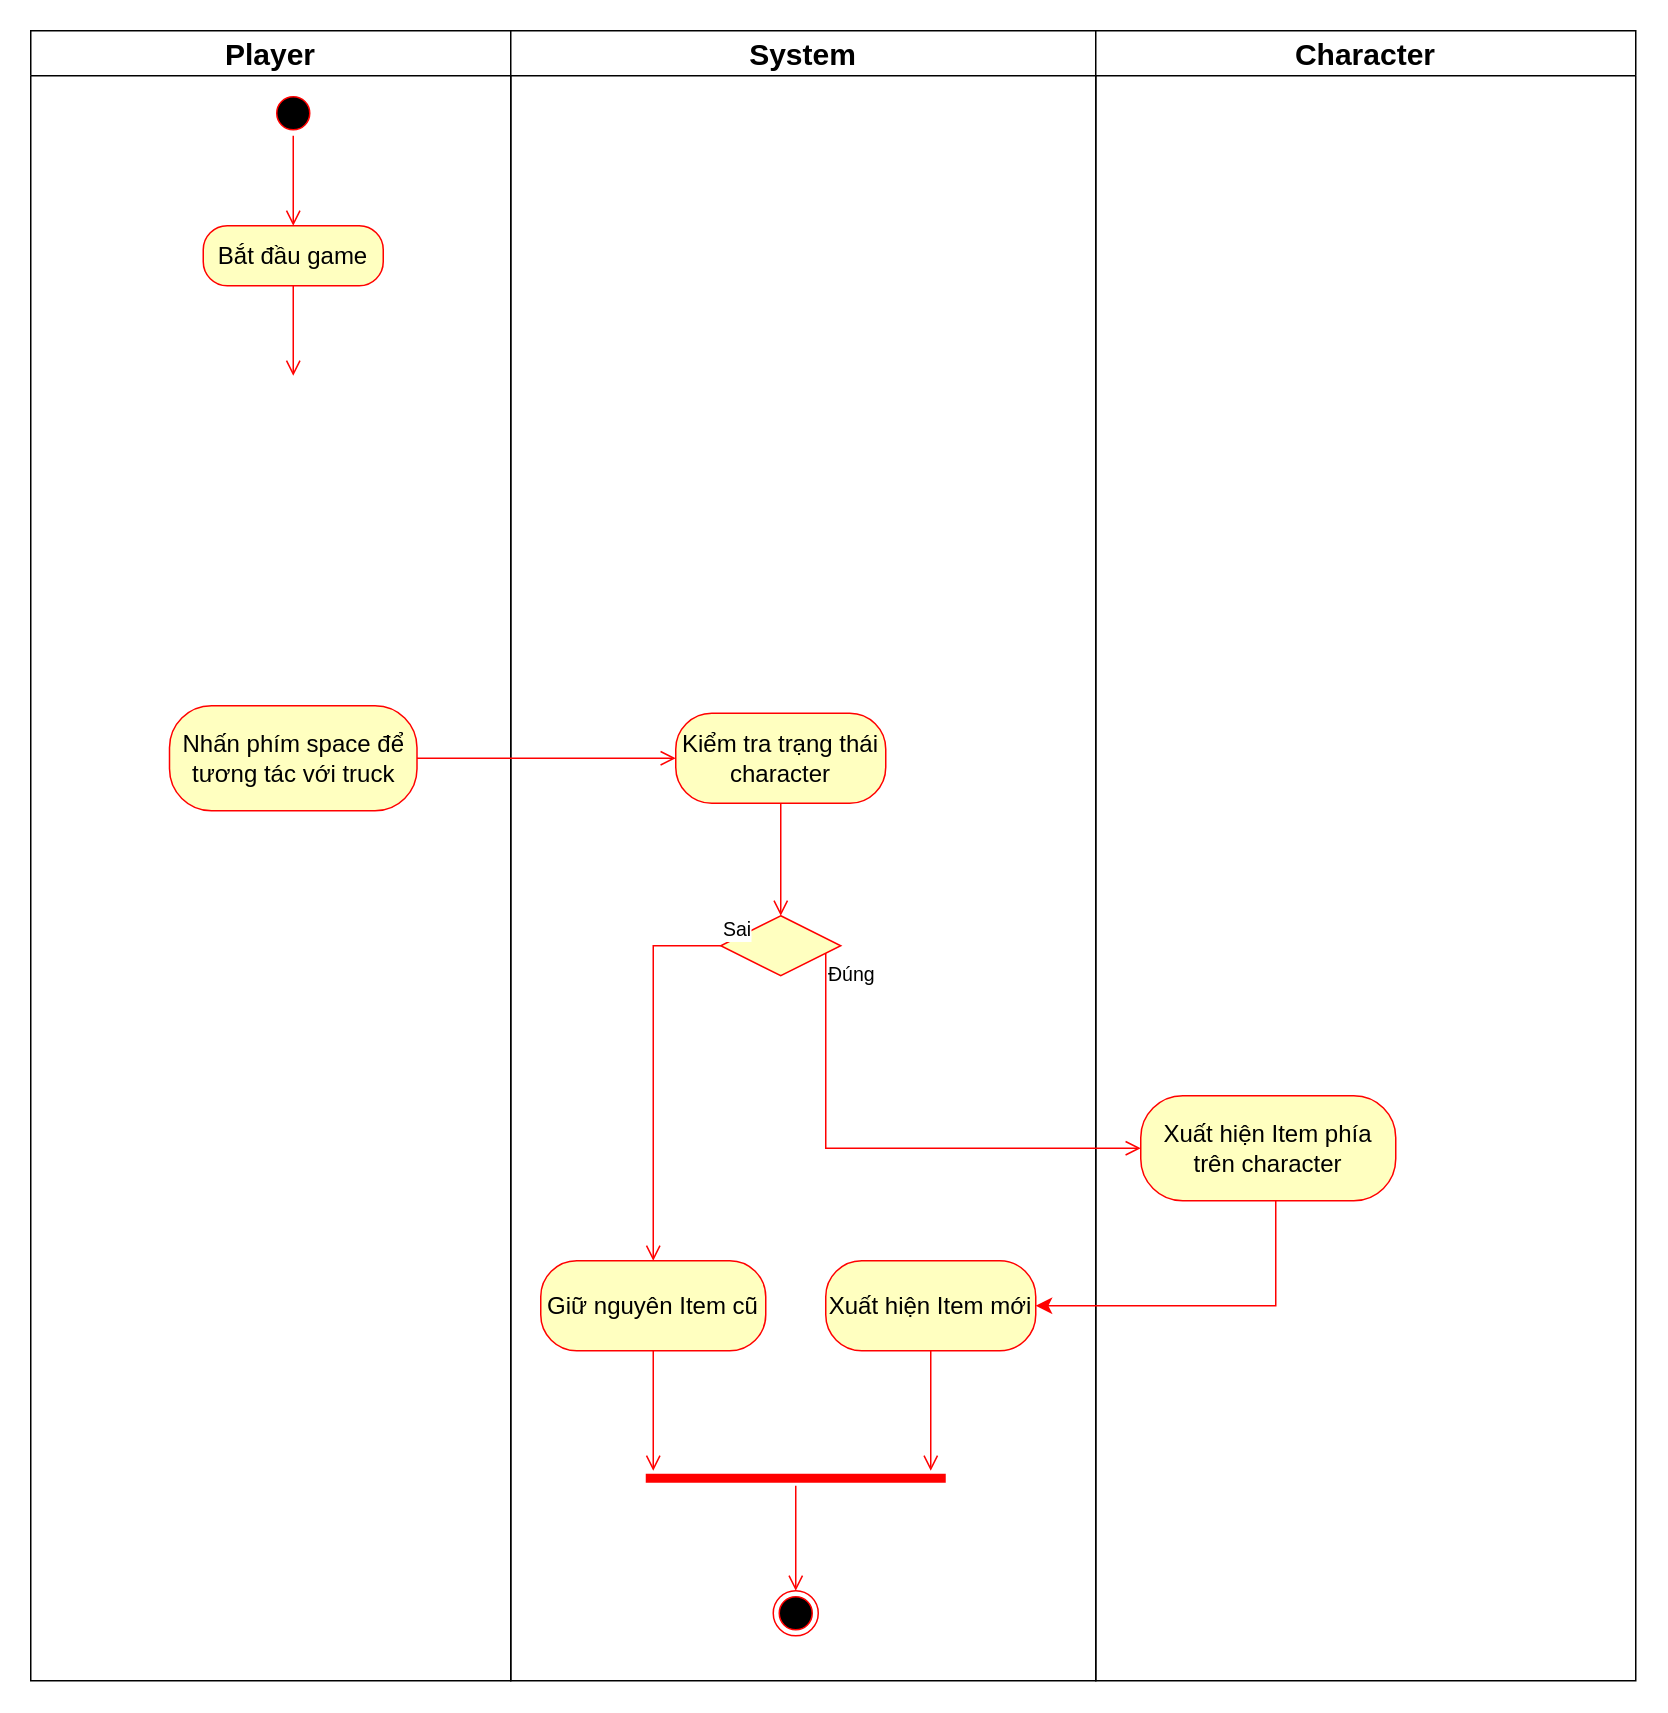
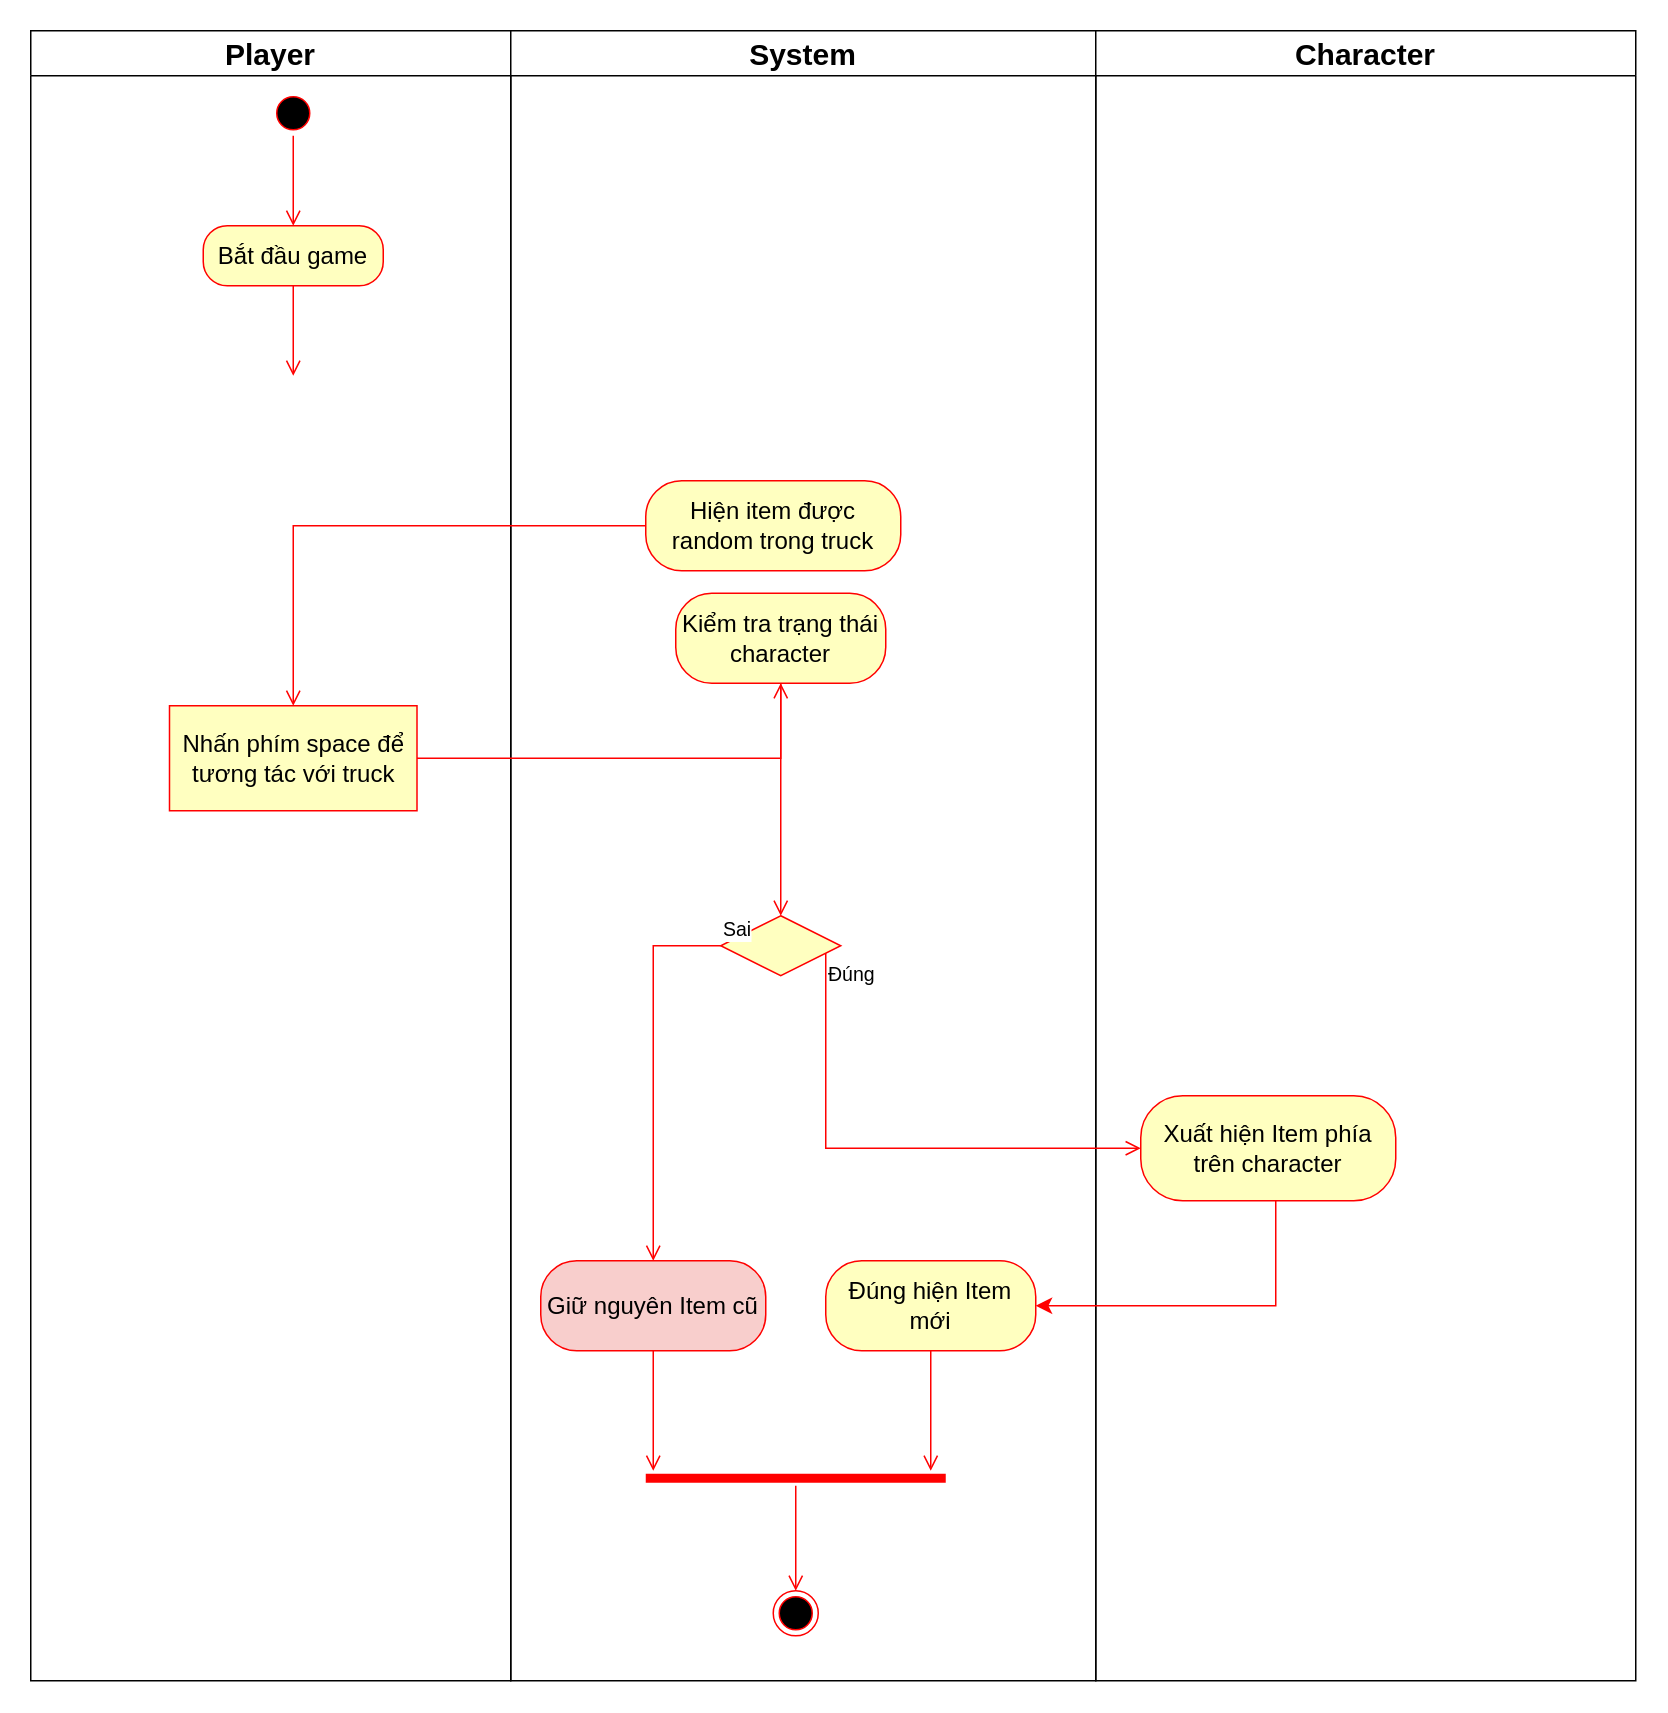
+ <mxCell id="23" value="" style="edgeStyle=orthogonalEdgeStyle;html=1;verticalAlign=bottom;endArrow=open;endSize=8;strokeColor=#ff0000;rounded=0;" edge="1" source="9" parent="1" target="7"><mxGeometry relative="1" as="geometry"><mxPoint x="560" y="410" as="targetPoint" /></mxGeometry></mxCell>
+ <mxCell id="9" value="&lt;font style=&quot;font-size: 16px;&quot;&gt;Hiện item được random trong truck&lt;/font&gt;" style="rounded=1;whiteSpace=wrap;html=1;arcSize=40;fontColor=#000000;fillColor=#ffffc0;strokeColor=#ff0000;" vertex="1" parent="8"><mxGeometry x="90" y="300" width="170" height="60" as="geometry" /></mxCell>
- <mxCell id="7" value="&lt;font style=&quot;font-size: 16px;&quot;&gt;Nhấn phím space để tương tác với truck&lt;/font&gt;" style="rounded=1;whiteSpace=wrap;html=1;arcSize=40;fontColor=#000000;fillColor=#ffffc0;strokeColor=#ff0000;" vertex="1" parent="2"><mxGeometry x="92.5" y="450" width="165" height="70" as="geometry" /></mxCell>
+ <mxCell id="7" value="&lt;font style=&quot;font-size: 16px;&quot;&gt;Nhấn phím space để tương tác với truck&lt;/font&gt;" style="whiteSpace=wrap;html=1;arcSize=40;fontColor=#000000;fillColor=#ffffc0;strokeColor=#ff0000;rounded=0;" vertex="1" parent="2"><mxGeometry x="92.5" y="450" width="165" height="70" as="geometry" /></mxCell>
- <mxCell id="10" value="&lt;font style=&quot;font-size: 16px;&quot;&gt;Kiểm tra trạng thái character&lt;/font&gt;" style="rounded=1;whiteSpace=wrap;html=1;arcSize=40;fontColor=#000000;fillColor=#ffffc0;strokeColor=#ff0000;" vertex="1" parent="8"><mxGeometry x="110" y="455" width="140" height="60" as="geometry" /></mxCell>
+ <mxCell id="10" value="&lt;font style=&quot;font-size: 16px;&quot;&gt;Kiểm tra trạng thái character&lt;/font&gt;" style="rounded=1;whiteSpace=wrap;html=1;arcSize=40;fontColor=#000000;fillColor=#ffffc0;strokeColor=#ff0000;" vertex="1" parent="8"><mxGeometry x="110" y="375" width="140" height="60" as="geometry" /></mxCell>
- <mxCell id="16" value="&lt;font style=&quot;font-size: 16px;&quot;&gt;Giữ nguyên Item cũ&lt;/font&gt;" style="rounded=1;whiteSpace=wrap;html=1;arcSize=40;fontColor=#000000;fillColor=#ffffc0;strokeColor=#ff0000;" vertex="1" parent="8"><mxGeometry x="20" y="820" width="150" height="60" as="geometry" /></mxCell>
+ <mxCell id="16" value="&lt;font style=&quot;font-size: 16px;&quot;&gt;Giữ nguyên Item cũ&lt;/font&gt;" style="rounded=1;whiteSpace=wrap;html=1;arcSize=40;fontColor=#000000;fillColor=#f8cecc;strokeColor=#ff0000;" vertex="1" parent="8"><mxGeometry x="20" y="820" width="150" height="60" as="geometry" /></mxCell>
- <mxCell id="14" value="&lt;font style=&quot;font-size: 16px;&quot;&gt;Xuất hiện Item mới&lt;/font&gt;" style="rounded=1;whiteSpace=wrap;html=1;arcSize=40;fontColor=#000000;fillColor=#ffffc0;strokeColor=#ff0000;" vertex="1" parent="8"><mxGeometry x="210" y="820" width="140" height="60" as="geometry" /></mxCell>
+ <mxCell id="14" value="&lt;font style=&quot;font-size: 16px;&quot;&gt;Đúng hiện Item mới&lt;/font&gt;" style="rounded=1;whiteSpace=wrap;html=1;arcSize=40;fontColor=#000000;fillColor=#ffffc0;strokeColor=#ff0000;" vertex="1" parent="8"><mxGeometry x="210" y="820" width="140" height="60" as="geometry" /></mxCell>
